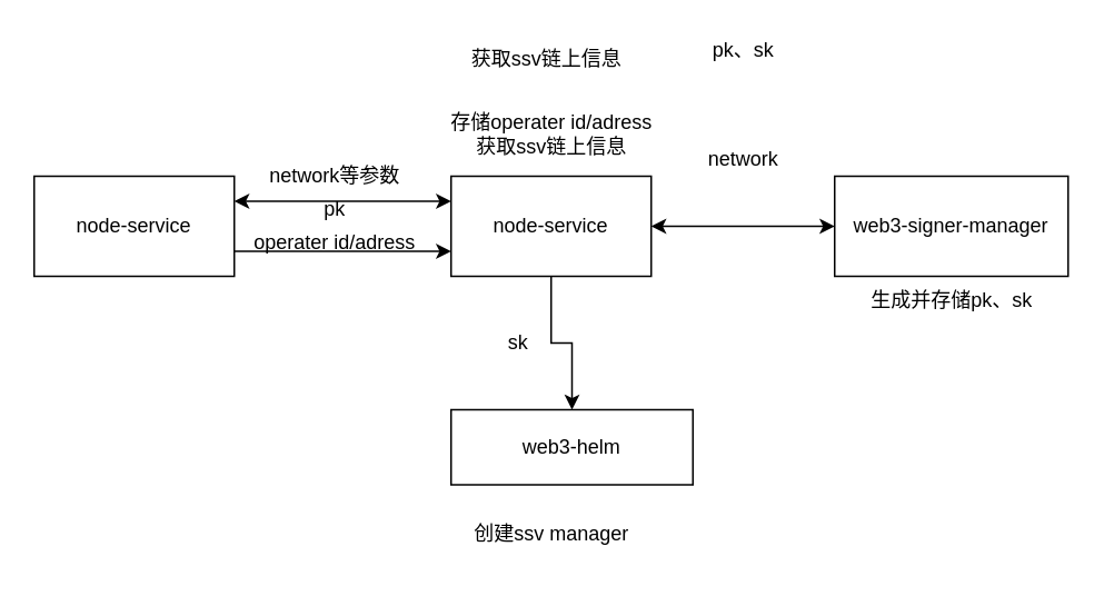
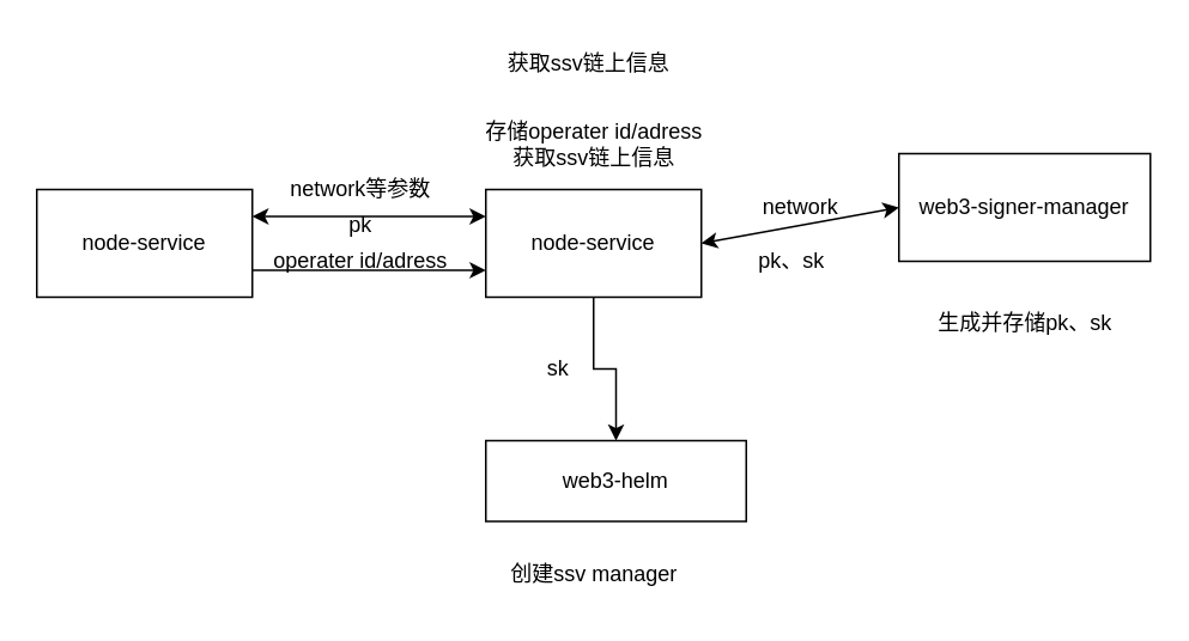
- <mxCell id="7" value="pk、sk" style="text;html=1;align=center;verticalAlign=middle;resizable=0;points=[];autosize=1;strokeColor=none;fillColor=none;" vertex="1" parent="1"><mxGeometry x="415" y="15" width="60" height="30" as="geometry" /></mxCell>
+ <mxCell id="7" value="pk、sk" style="text;html=1;align=center;verticalAlign=middle;resizable=0;points=[];autosize=1;strokeColor=none;fillColor=none;" vertex="1" parent="1"><mxGeometry x="410" y="130" width="60" height="30" as="geometry" /></mxCell>
- <mxCell id="6" value="network" style="text;html=1;align=center;verticalAlign=middle;resizable=0;points=[];autosize=1;strokeColor=none;fillColor=none;" vertex="1" parent="1"><mxGeometry x="410" y="80" width="70" height="30" as="geometry" /></mxCell>
+ <mxCell id="6" value="network" style="text;html=1;align=center;verticalAlign=middle;resizable=0;points=[];autosize=1;strokeColor=none;fillColor=none;" vertex="1" parent="1"><mxGeometry x="410" y="100" width="70" height="30" as="geometry" /></mxCell>
- <mxCell id="4" value="web3-signer-manager" style="whiteSpace=wrap;html=1;rounded=0;" vertex="1" parent="1"><mxGeometry x="500" y="105" width="140" height="60" as="geometry" /></mxCell>
+ <mxCell id="4" value="web3-signer-manager" style="whiteSpace=wrap;html=1;rounded=0;" vertex="1" parent="1"><mxGeometry x="500" y="85" width="140" height="60" as="geometry" /></mxCell>
